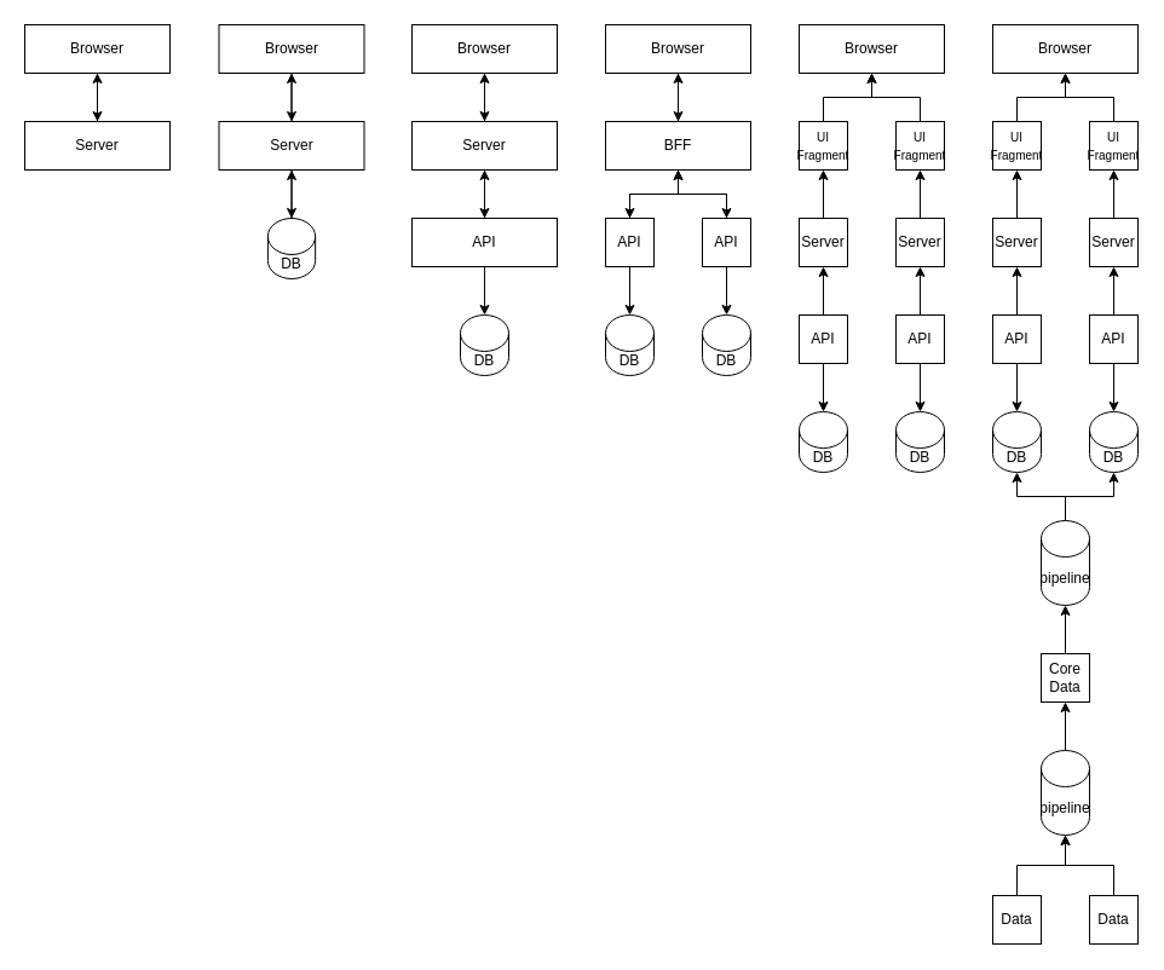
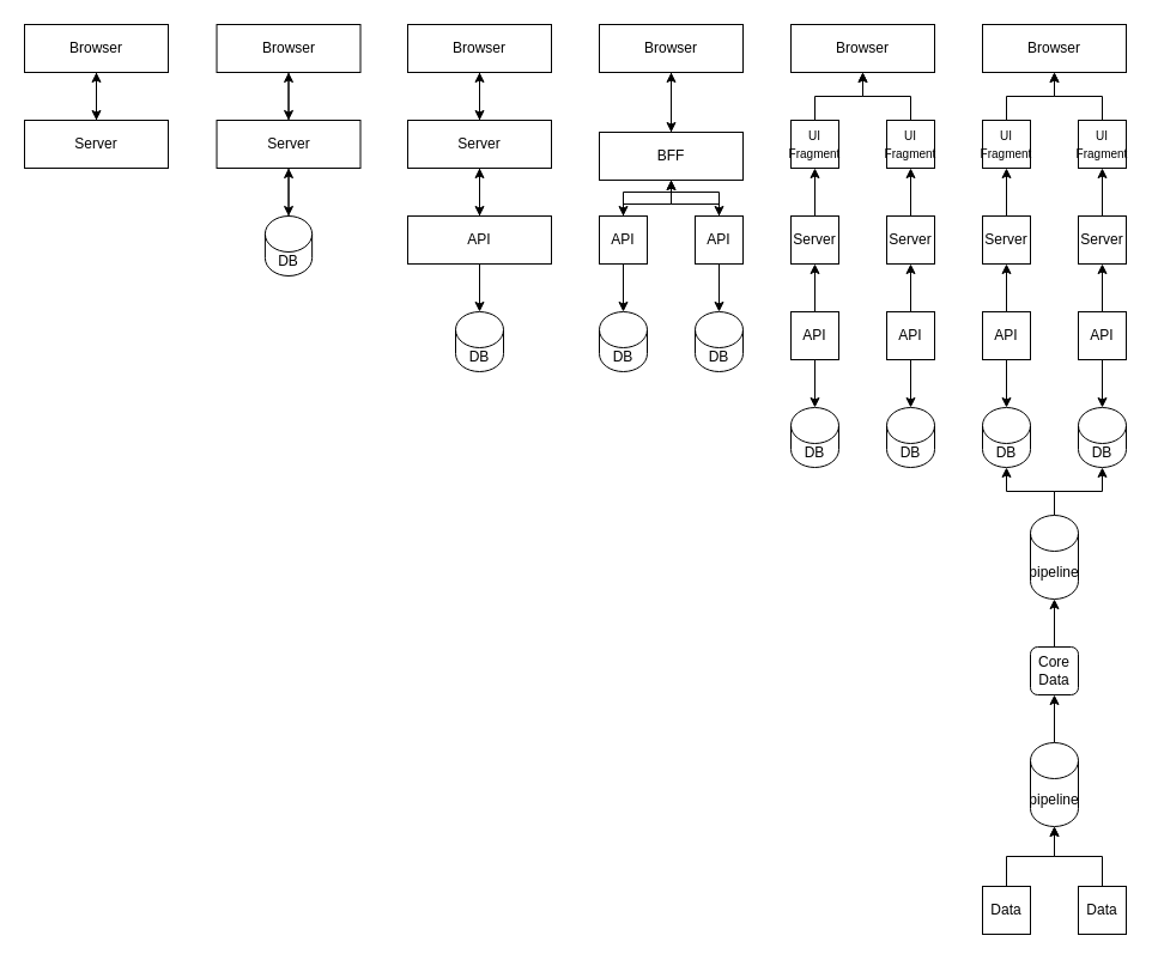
- <mxCell id="19" value="BFF" style="rounded=0;whiteSpace=wrap;html=1;" parent="1" vertex="1"><mxGeometry x="500" y="100" width="120" height="40" as="geometry" /></mxCell>
+ <mxCell id="19" value="BFF" style="rounded=0;whiteSpace=wrap;html=1;" parent="1" vertex="1"><mxGeometry x="500" y="110" width="120" height="40" as="geometry" /></mxCell>
- <mxCell id="77" value="Core&lt;br&gt;Data" style="rounded=0;whiteSpace=wrap;html=1;" parent="1" vertex="1"><mxGeometry x="860" y="540" width="40" height="40" as="geometry" /></mxCell>
+ <mxCell id="77" value="Core&lt;br&gt;Data" style="whiteSpace=wrap;html=1;rounded=1;" parent="1" vertex="1"><mxGeometry x="860" y="540" width="40" height="40" as="geometry" /></mxCell>
